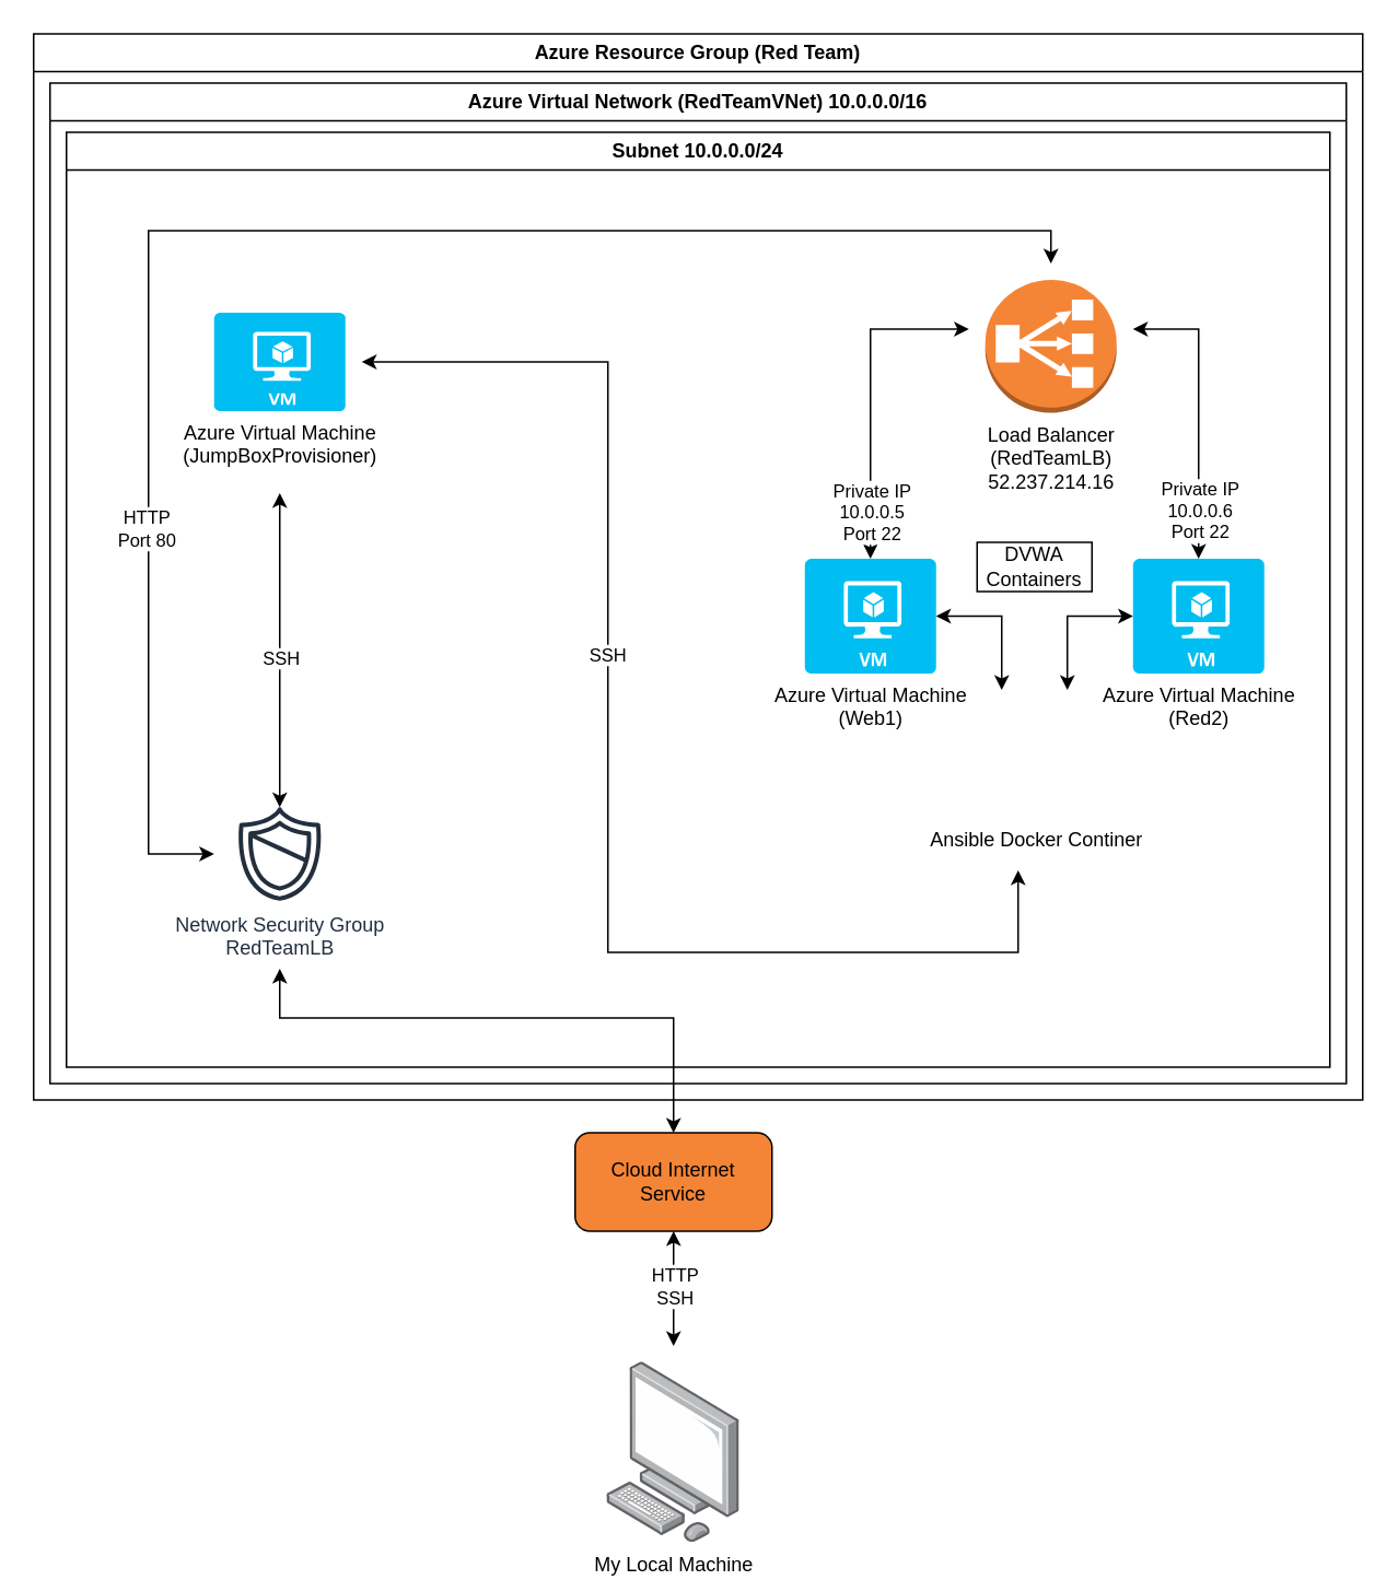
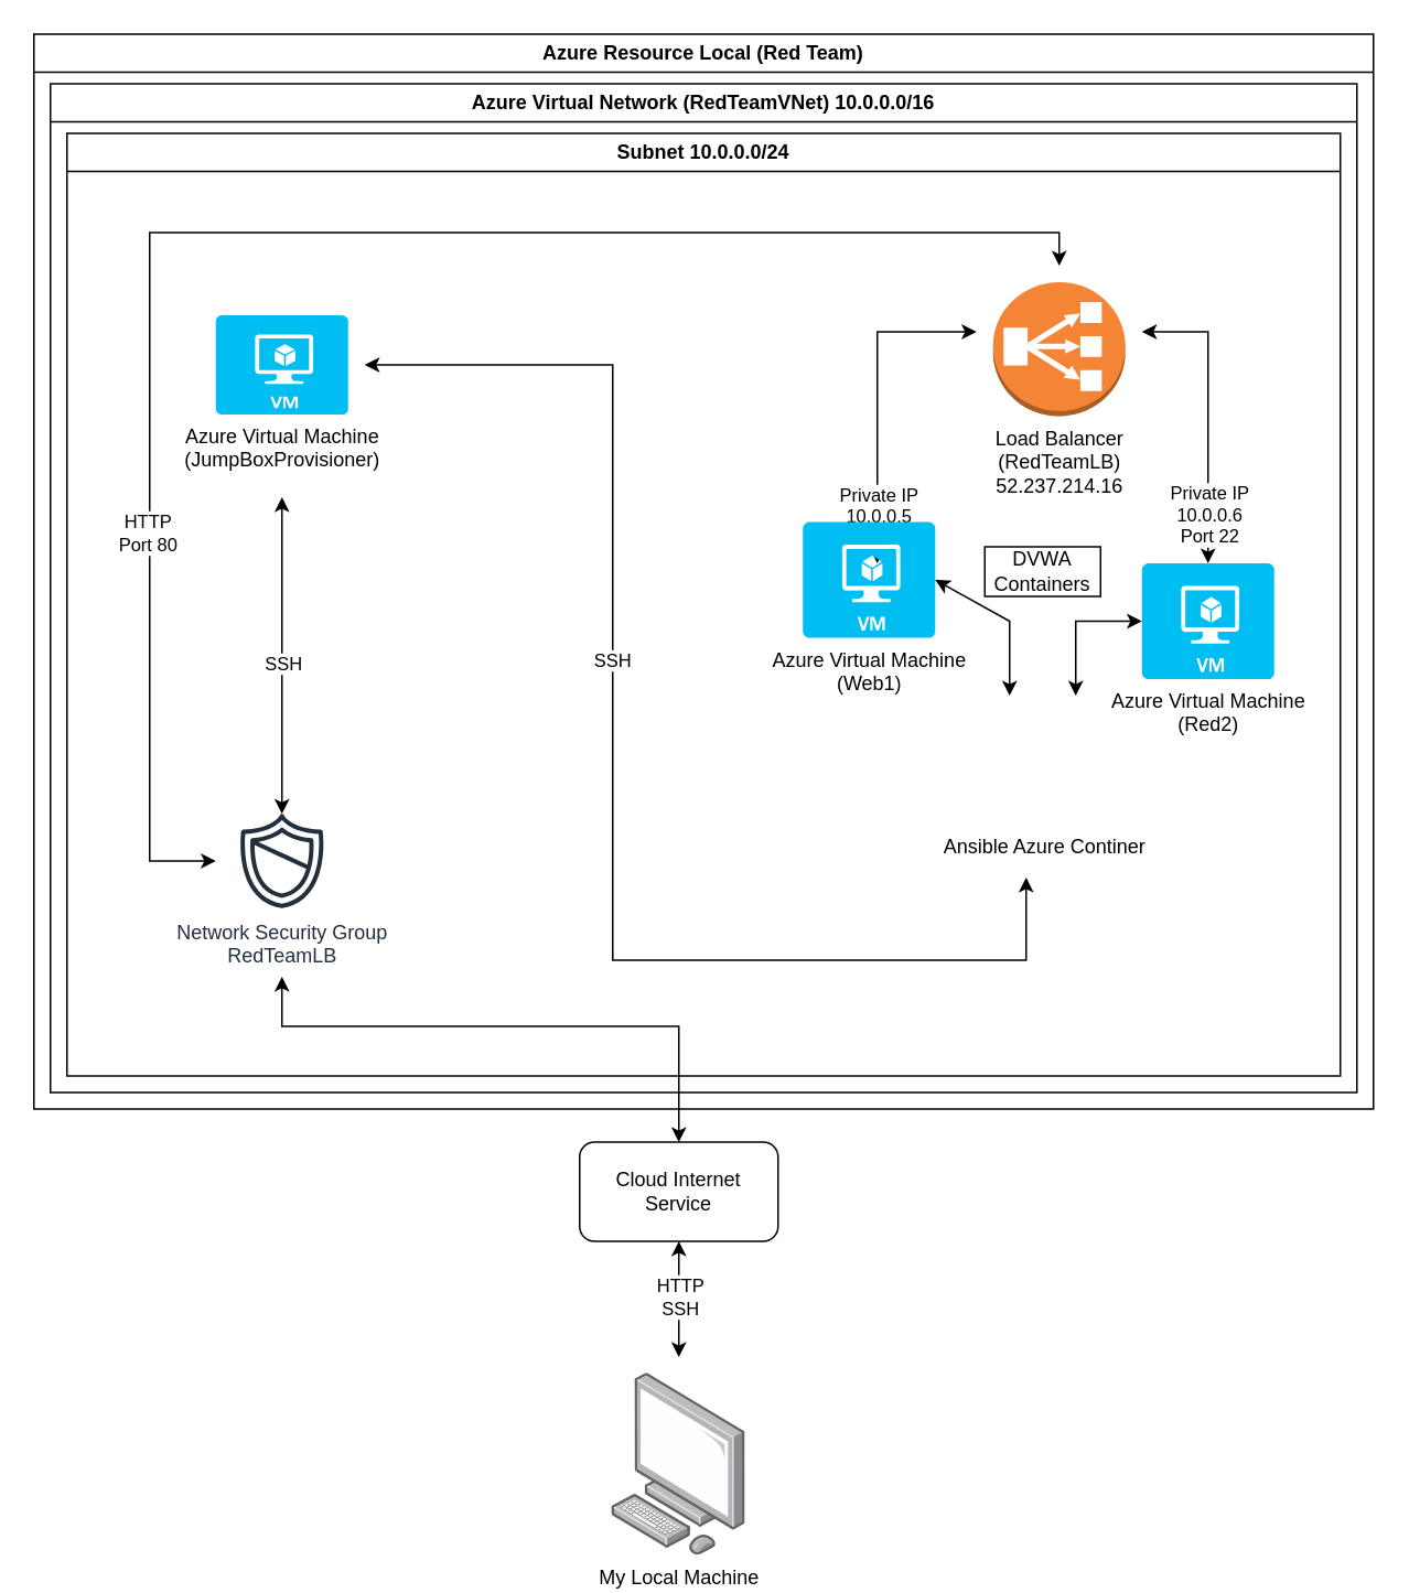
- <mxCell id="2" value="Azure Resource Group (Red Team)" style="swimlane;whiteSpace=wrap;html=1;" vertex="1" parent="1"><mxGeometry x="20" y="20" width="810" height="650" as="geometry"><mxRectangle x="10" y="200" width="230" height="30" as="alternateBounds" /></mxGeometry></mxCell>
+ <mxCell id="2" value="Azure Resource Local (Red Team)" style="swimlane;whiteSpace=wrap;html=1;" vertex="1" parent="1"><mxGeometry x="20" y="20" width="810" height="650" as="geometry"><mxRectangle x="10" y="200" width="230" height="30" as="alternateBounds" /></mxGeometry></mxCell>
- <mxCell id="8" value="Azure Virtual Machine&lt;div&gt;(Web1)&lt;/div&gt;" style="verticalLabelPosition=bottom;html=1;verticalAlign=top;align=center;strokeColor=none;fillColor=#00BEF2;shape=mxgraph.azure.virtual_machine;" vertex="1" parent="5"><mxGeometry x="450" y="260" width="80" height="70" as="geometry" /></mxCell>
+ <mxCell id="8" value="Azure Virtual Machine&lt;div&gt;(Web1)&lt;/div&gt;" style="verticalLabelPosition=bottom;html=1;verticalAlign=top;align=center;strokeColor=none;fillColor=#00BEF2;shape=mxgraph.azure.virtual_machine;" vertex="1" parent="5"><mxGeometry x="445" y="235" width="80" height="70" as="geometry" /></mxCell>
- <mxCell id="12" value="&lt;div&gt;Ansible Docker Continer&lt;/div&gt;" style="shape=image;html=1;verticalAlign=top;verticalLabelPosition=bottom;labelBackgroundColor=#ffffff;imageAspect=0;aspect=fixed;image=https://cdn2.iconfinder.com/data/icons/boxicons-logos/24/bxl-docker-128.png" vertex="1" parent="5"><mxGeometry x="552" y="340" width="78" height="78" as="geometry" /></mxCell>
+ <mxCell id="12" value="&lt;div&gt;Ansible Azure Continer&lt;/div&gt;" style="shape=image;html=1;verticalAlign=top;verticalLabelPosition=bottom;labelBackgroundColor=#ffffff;imageAspect=0;aspect=fixed;image=https://cdn2.iconfinder.com/data/icons/boxicons-logos/24/bxl-docker-128.png" vertex="1" parent="5"><mxGeometry x="552" y="340" width="78" height="78" as="geometry" /></mxCell>
- <mxCell id="16" value="Cloud Internet Service" style="rounded=1;whiteSpace=wrap;html=1;fillColor=#f58536;" vertex="1" parent="1"><mxGeometry x="350" y="690" width="120" height="60" as="geometry" /></mxCell>
+ <mxCell id="16" value="Cloud Internet Service" style="rounded=1;whiteSpace=wrap;html=1;" vertex="1" parent="1"><mxGeometry x="350" y="690" width="120" height="60" as="geometry" /></mxCell>
